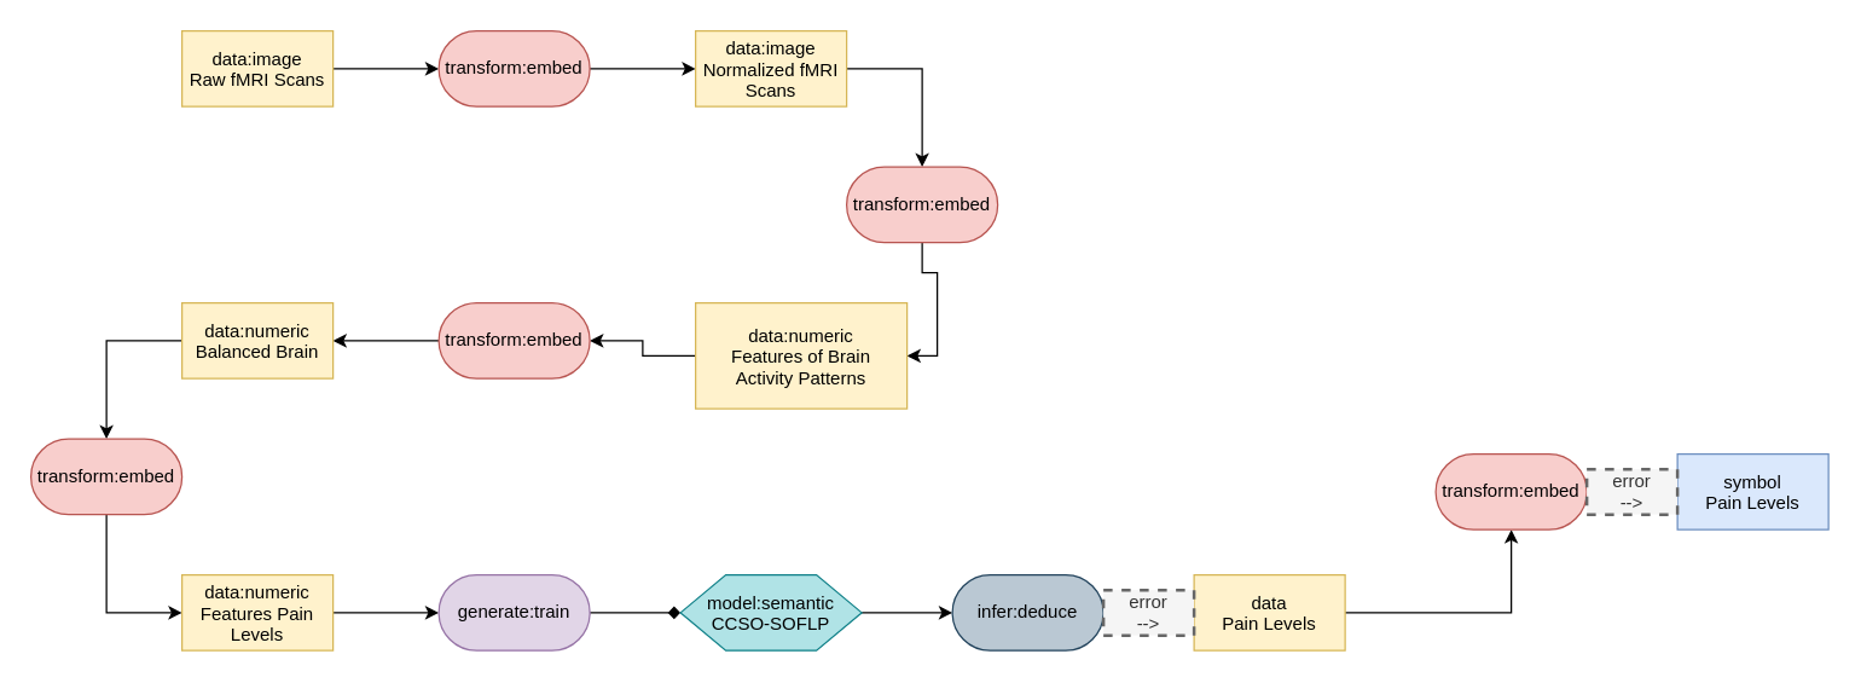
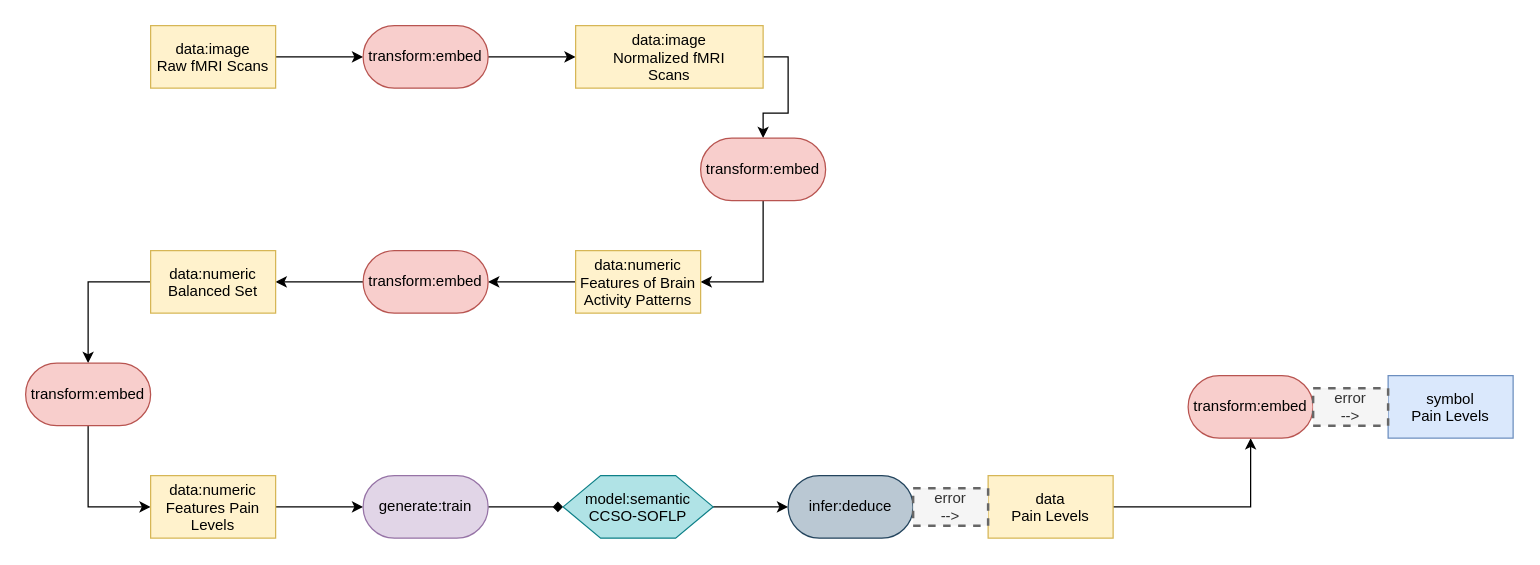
- <mxCell id="7" value="data:image&#10;Normalized fMRI&#10;Scans" style="rectangle;fillColor=#fff2cc;strokeColor=#d6b656;" parent="1" name="data" vertex="1"><mxGeometry x="460" y="20" width="100" height="50" as="geometry" /></mxCell>
+ <mxCell id="7" value="data:image&#10;Normalized fMRI&#10;Scans" style="rectangle;fillColor=#fff2cc;strokeColor=#d6b656;" parent="1" name="data" vertex="1"><mxGeometry x="460" y="20" width="150" height="50" as="geometry" /></mxCell>
- <mxCell id="15" value="data:numeric&#10;Balanced Brain" style="rectangle;fillColor=#fff2cc;strokeColor=#d6b656;" parent="1" name="data" vertex="1"><mxGeometry x="120" y="200" width="100" height="50" as="geometry" /></mxCell>
+ <mxCell id="15" value="data:numeric&#10;Balanced Set" style="rectangle;fillColor=#fff2cc;strokeColor=#d6b656;" parent="1" name="data" vertex="1"><mxGeometry x="120" y="200" width="100" height="50" as="geometry" /></mxCell>
- <mxCell id="11" value="data:numeric&#10;Features of Brain&#10;Activity Patterns" style="rectangle;fillColor=#fff2cc;strokeColor=#d6b656;" parent="1" name="data" vertex="1"><mxGeometry x="460" y="200" width="140" height="70" as="geometry" /></mxCell>
+ <mxCell id="11" value="data:numeric&#10;Features of Brain&#10;Activity Patterns" style="rectangle;fillColor=#fff2cc;strokeColor=#d6b656;" parent="1" name="data" vertex="1"><mxGeometry x="460" y="200" width="100" height="50" as="geometry" /></mxCell>
